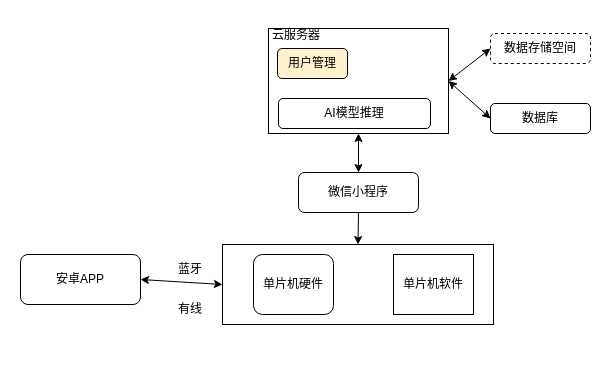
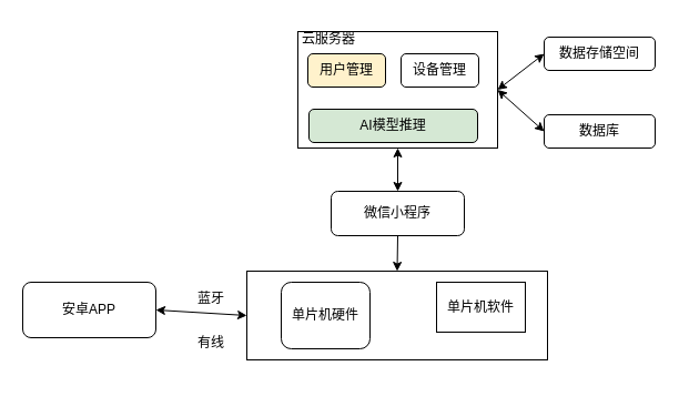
- <mxCell id="15" value="数据存储空间" style="rounded=1;whiteSpace=wrap;html=1;dashed=1;" vertex="1" parent="1"><mxGeometry x="490" y="33" width="100" height="30" as="geometry" /></mxCell>
+ <mxCell id="15" value="数据存储空间" style="rounded=1;whiteSpace=wrap;html=1;" vertex="1" parent="1"><mxGeometry x="490" y="33" width="100" height="30" as="geometry" /></mxCell>
+ <mxCell id="20" value="设备管理" style="rounded=1;whiteSpace=wrap;html=1;" vertex="1" parent="17"><mxGeometry x="95" y="28" width="70" height="30" as="geometry" /></mxCell>
- <mxCell id="21" value="AI模型推理" style="rounded=1;whiteSpace=wrap;html=1;" vertex="1" parent="17"><mxGeometry x="12" y="78" width="152" height="30" as="geometry" /></mxCell>
+ <mxCell id="21" value="AI模型推理" style="rounded=1;whiteSpace=wrap;html=1;fillColor=#d5e8d4;" vertex="1" parent="17"><mxGeometry x="12" y="78" width="152" height="30" as="geometry" /></mxCell>
- <mxCell id="6" value="单片机软件" style="rounded=0;whiteSpace=wrap;html=1;" vertex="1" parent="3"><mxGeometry x="160" y="10" width="80" height="60" as="geometry" /></mxCell>
+ <mxCell id="6" value="单片机软件" style="rounded=0;whiteSpace=wrap;html=1;" vertex="1" parent="3"><mxGeometry x="160" y="10" width="80" height="45" as="geometry" /></mxCell>
